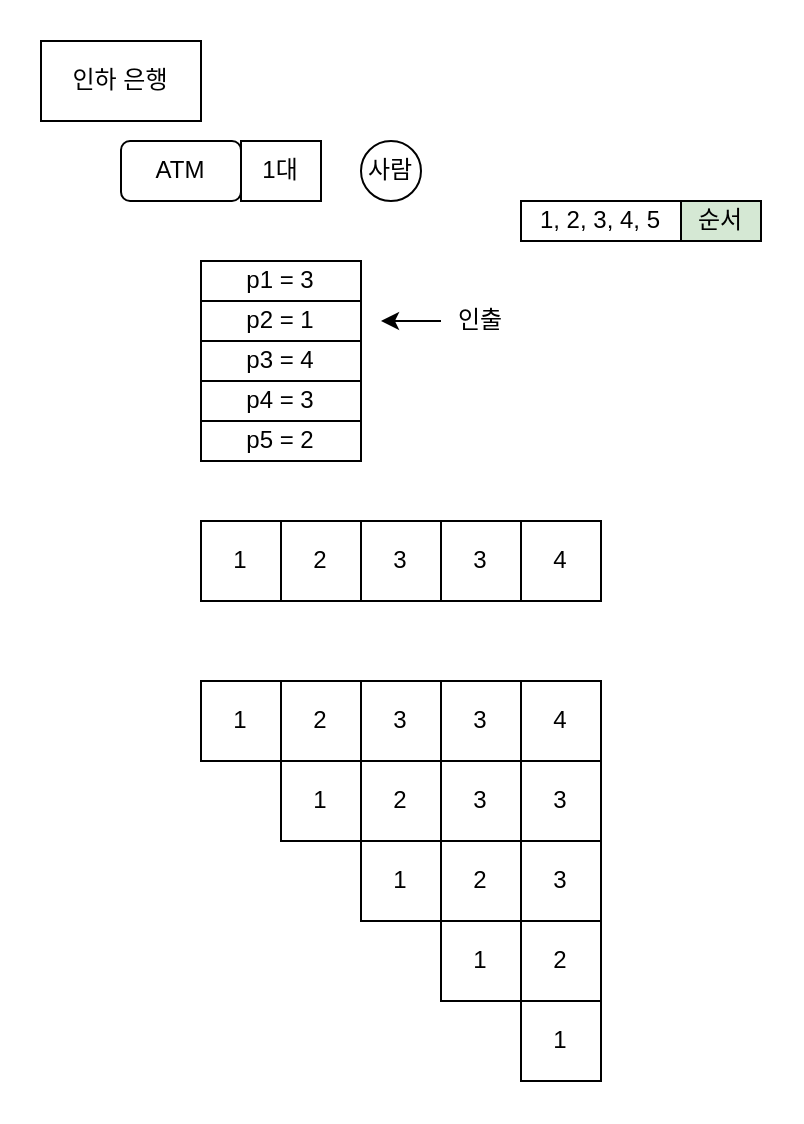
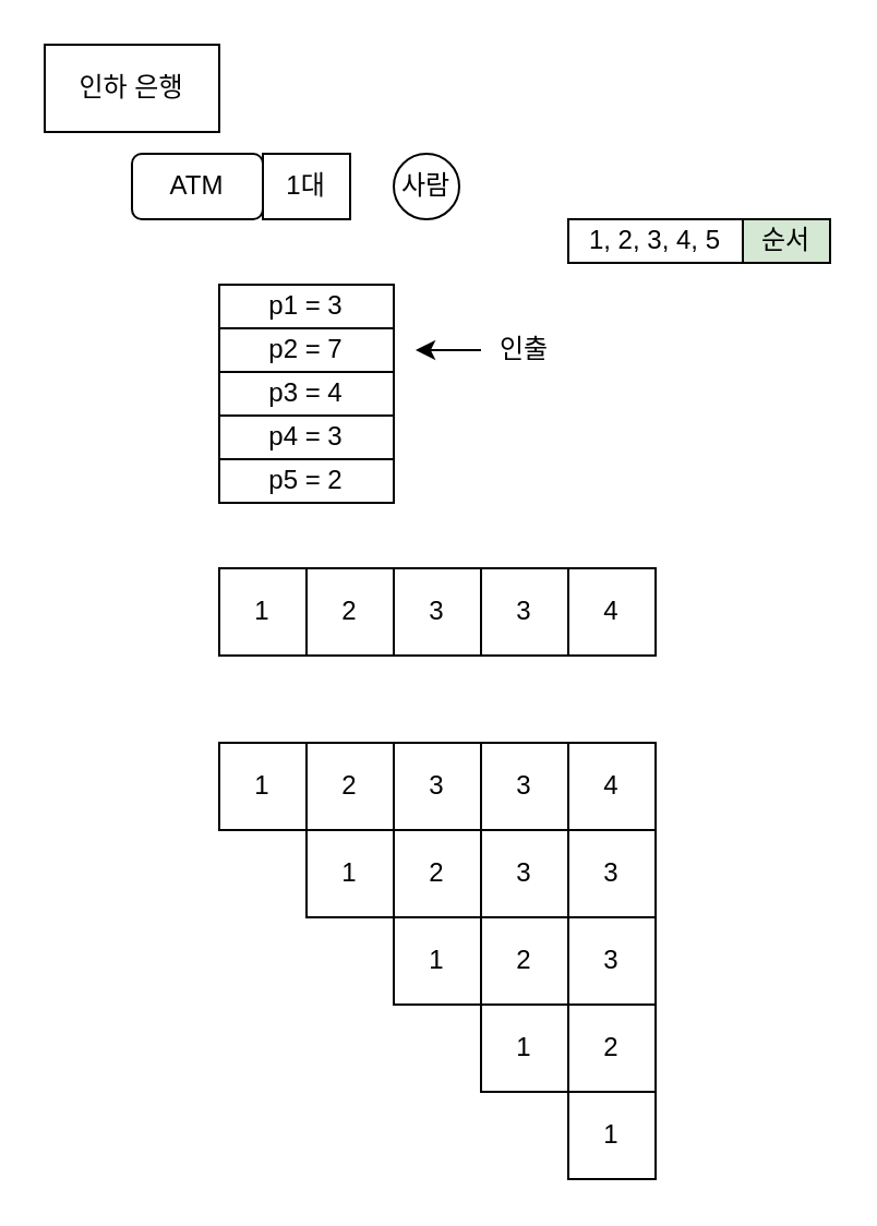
- <mxCell id="7" value="p2 = 1" style="rounded=0;whiteSpace=wrap;html=1;" vertex="1" parent="1"><mxGeometry x="100" y="150" width="80" height="20" as="geometry" /></mxCell>
+ <mxCell id="7" value="p2 = 7" style="rounded=0;whiteSpace=wrap;html=1;" vertex="1" parent="1"><mxGeometry x="100" y="150" width="80" height="20" as="geometry" /></mxCell>
